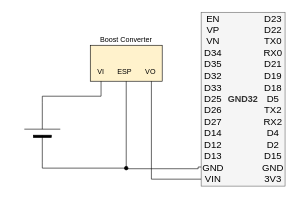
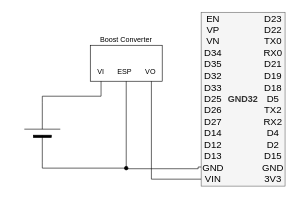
- <mxCell id="7" value="Boost Converter" style="rounded=0;whiteSpace=wrap;html=1;verticalAlign=bottom;labelPosition=center;verticalLabelPosition=top;align=center;fillColor=#fff2cc;" vertex="1" parent="1"><mxGeometry x="150" y="75" width="120" height="60" as="geometry" /></mxCell>
+ <mxCell id="7" value="Boost Converter" style="rounded=0;whiteSpace=wrap;html=1;verticalAlign=bottom;labelPosition=center;verticalLabelPosition=top;align=center;" vertex="1" parent="1"><mxGeometry x="150" y="75" width="120" height="60" as="geometry" /></mxCell>
